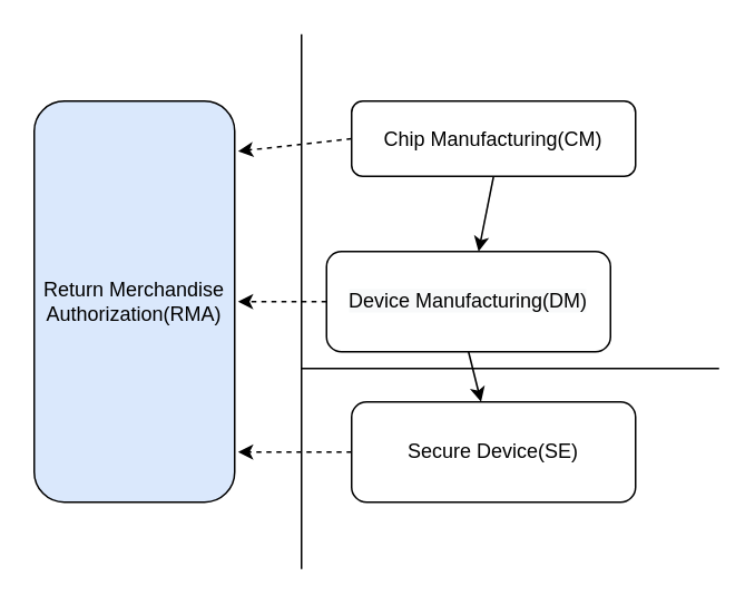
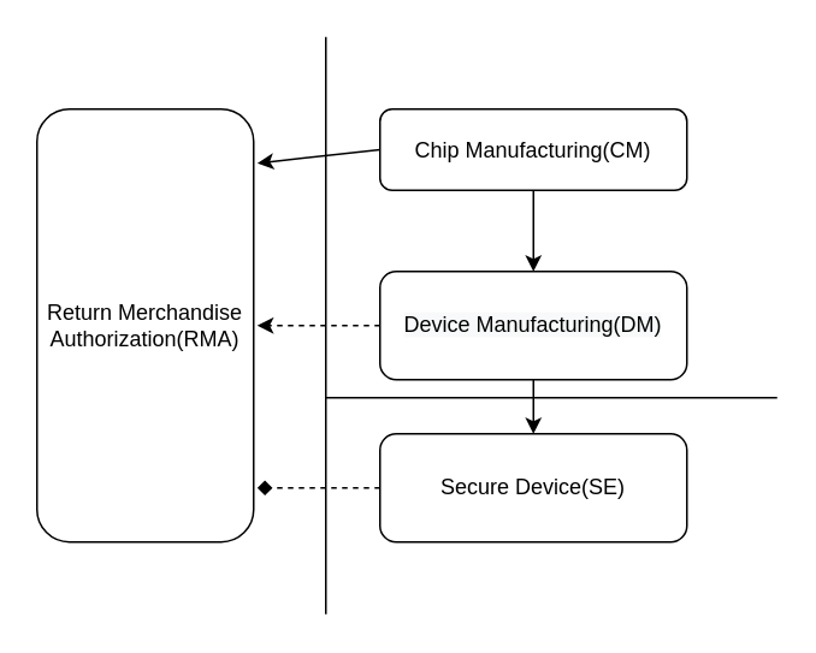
- <mxCell id="10" value="" style="endArrow=classic;html=1;exitX=0;exitY=0.5;exitDx=0;exitDy=0;entryX=1.017;entryY=0.125;entryDx=0;entryDy=0;entryPerimeter=0;dashed=1;" edge="1" parent="1" source="2" target="5"><mxGeometry width="50" height="50" relative="1" as="geometry"><mxPoint x="210" y="260" as="sourcePoint" /><mxPoint x="260" y="210" as="targetPoint" /></mxGeometry></mxCell>
+ <mxCell id="10" value="" style="endArrow=classic;html=1;exitX=0;exitY=0.5;exitDx=0;exitDy=0;entryX=1.017;entryY=0.125;entryDx=0;entryDy=0;entryPerimeter=0;dashed=0;" edge="1" parent="1" source="2" target="5"><mxGeometry width="50" height="50" relative="1" as="geometry"><mxPoint x="210" y="260" as="sourcePoint" /><mxPoint x="260" y="210" as="targetPoint" /></mxGeometry></mxCell>
- <mxCell id="5" value="Return Merchandise Authorization(RMA)" style="rounded=1;whiteSpace=wrap;html=1;fillColor=#dae8fc;" vertex="1" parent="1"><mxGeometry x="20" y="60" width="120" height="240" as="geometry" /></mxCell>
+ <mxCell id="5" value="Return Merchandise Authorization(RMA)" style="rounded=1;whiteSpace=wrap;html=1;" vertex="1" parent="1"><mxGeometry x="20" y="60" width="120" height="240" as="geometry" /></mxCell>
- <mxCell id="3" value="&lt;span style=&quot;color: rgb(0 , 0 , 0) ; font-family: &amp;#34;helvetica&amp;#34; ; font-size: 12px ; font-style: normal ; font-weight: 400 ; letter-spacing: normal ; text-align: center ; text-indent: 0px ; text-transform: none ; word-spacing: 0px ; background-color: rgb(248 , 249 , 250) ; display: inline ; float: none&quot;&gt;Device Manufacturing(DM)&lt;/span&gt;" style="rounded=1;whiteSpace=wrap;html=1;" vertex="1" parent="1"><mxGeometry x="195" y="150" width="170" height="60" as="geometry" /></mxCell>
+ <mxCell id="3" value="&lt;span style=&quot;color: rgb(0 , 0 , 0) ; font-family: &amp;#34;helvetica&amp;#34; ; font-size: 12px ; font-style: normal ; font-weight: 400 ; letter-spacing: normal ; text-align: center ; text-indent: 0px ; text-transform: none ; word-spacing: 0px ; background-color: rgb(248 , 249 , 250) ; display: inline ; float: none&quot;&gt;Device Manufacturing(DM)&lt;/span&gt;" style="rounded=1;whiteSpace=wrap;html=1;" vertex="1" parent="1"><mxGeometry x="210" y="150" width="170" height="60" as="geometry" /></mxCell>
- <mxCell id="12" value="" style="endArrow=classic;html=1;exitX=0;exitY=0.5;exitDx=0;exitDy=0;entryX=1.017;entryY=0.875;entryDx=0;entryDy=0;entryPerimeter=0;dashed=1;" edge="1" parent="1" source="4" target="5"><mxGeometry width="50" height="50" relative="1" as="geometry"><mxPoint x="230" y="110" as="sourcePoint" /><mxPoint x="162.04" y="110" as="targetPoint" /></mxGeometry></mxCell>
+ <mxCell id="12" value="" style="endArrow=diamond;html=1;exitX=0;exitY=0.5;exitDx=0;exitDy=0;entryX=1.017;entryY=0.875;entryDx=0;entryDy=0;entryPerimeter=0;dashed=1;" edge="1" parent="1" source="4" target="5"><mxGeometry width="50" height="50" relative="1" as="geometry"><mxPoint x="230" y="110" as="sourcePoint" /><mxPoint x="162.04" y="110" as="targetPoint" /></mxGeometry></mxCell>
